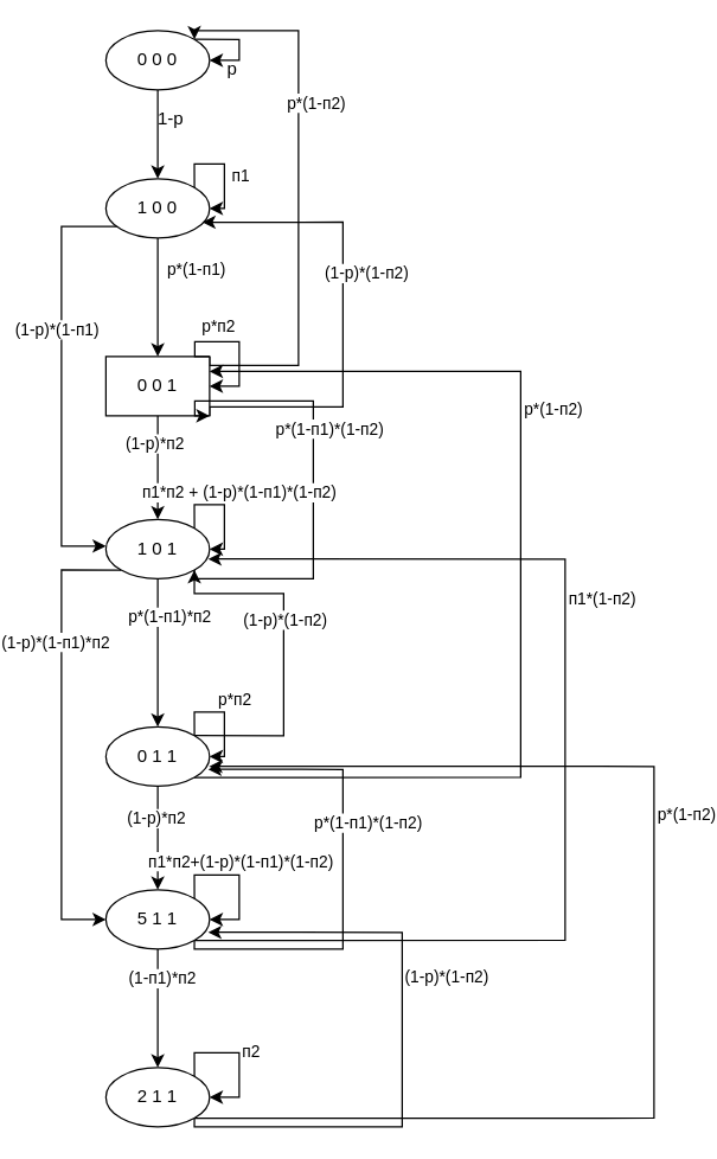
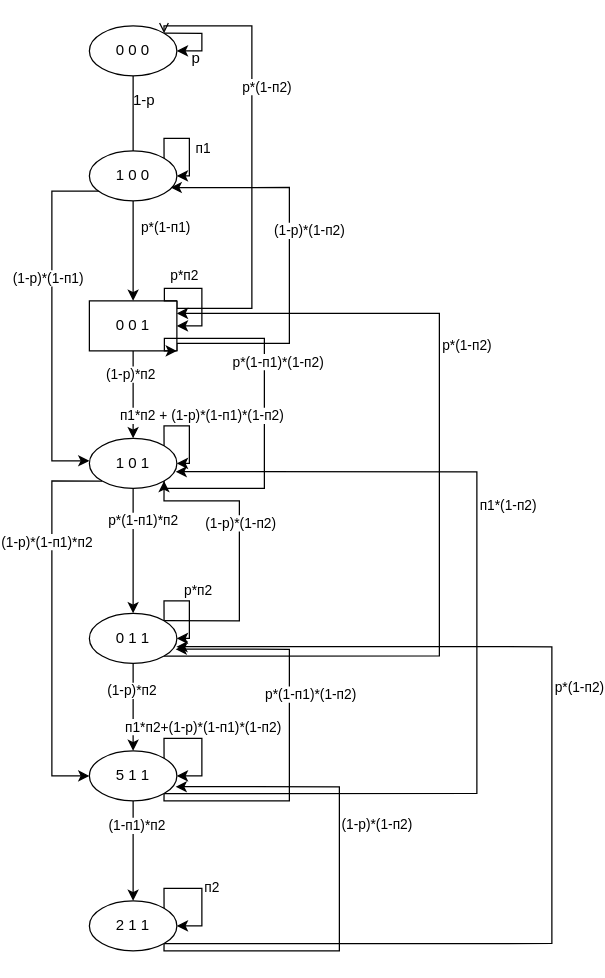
- <mxCell id="4" style="edgeStyle=orthogonalEdgeStyle;rounded=0;orthogonalLoop=1;jettySize=auto;html=1;exitX=1;exitY=0;exitDx=0;exitDy=0;entryX=1;entryY=0;entryDx=0;entryDy=0;" parent="1" source="10" target="3" edge="1"><mxGeometry relative="1" as="geometry"><Array as="points"><mxPoint x="180" y="246" /><mxPoint x="180" y="20" /><mxPoint x="110" y="20" /></Array></mxGeometry></mxCell>
+ <mxCell id="4" style="edgeStyle=orthogonalEdgeStyle;rounded=0;orthogonalLoop=1;jettySize=auto;html=1;exitX=1;exitY=0;exitDx=0;exitDy=0;entryX=1;entryY=0;entryDx=0;entryDy=0;endArrow=open;" parent="1" source="10" target="3" edge="1"><mxGeometry relative="1" as="geometry"><Array as="points"><mxPoint x="180" y="246" /><mxPoint x="180" y="20" /><mxPoint x="110" y="20" /></Array></mxGeometry></mxCell>
- <mxCell id="2" style="edgeStyle=orthogonalEdgeStyle;rounded=0;orthogonalLoop=1;jettySize=auto;html=1;exitX=0.5;exitY=1;exitDx=0;exitDy=0;entryX=0.5;entryY=0;entryDx=0;entryDy=0;" parent="1" source="3" target="29" edge="1"><mxGeometry relative="1" as="geometry" /></mxCell>
+ <mxCell id="2" style="edgeStyle=orthogonalEdgeStyle;rounded=0;orthogonalLoop=1;jettySize=auto;html=1;exitX=0.5;exitY=1;exitDx=0;exitDy=0;entryX=0.5;entryY=0;entryDx=0;entryDy=0;endArrow=none;" parent="1" source="3" target="29" edge="1"><mxGeometry relative="1" as="geometry" /></mxCell>
